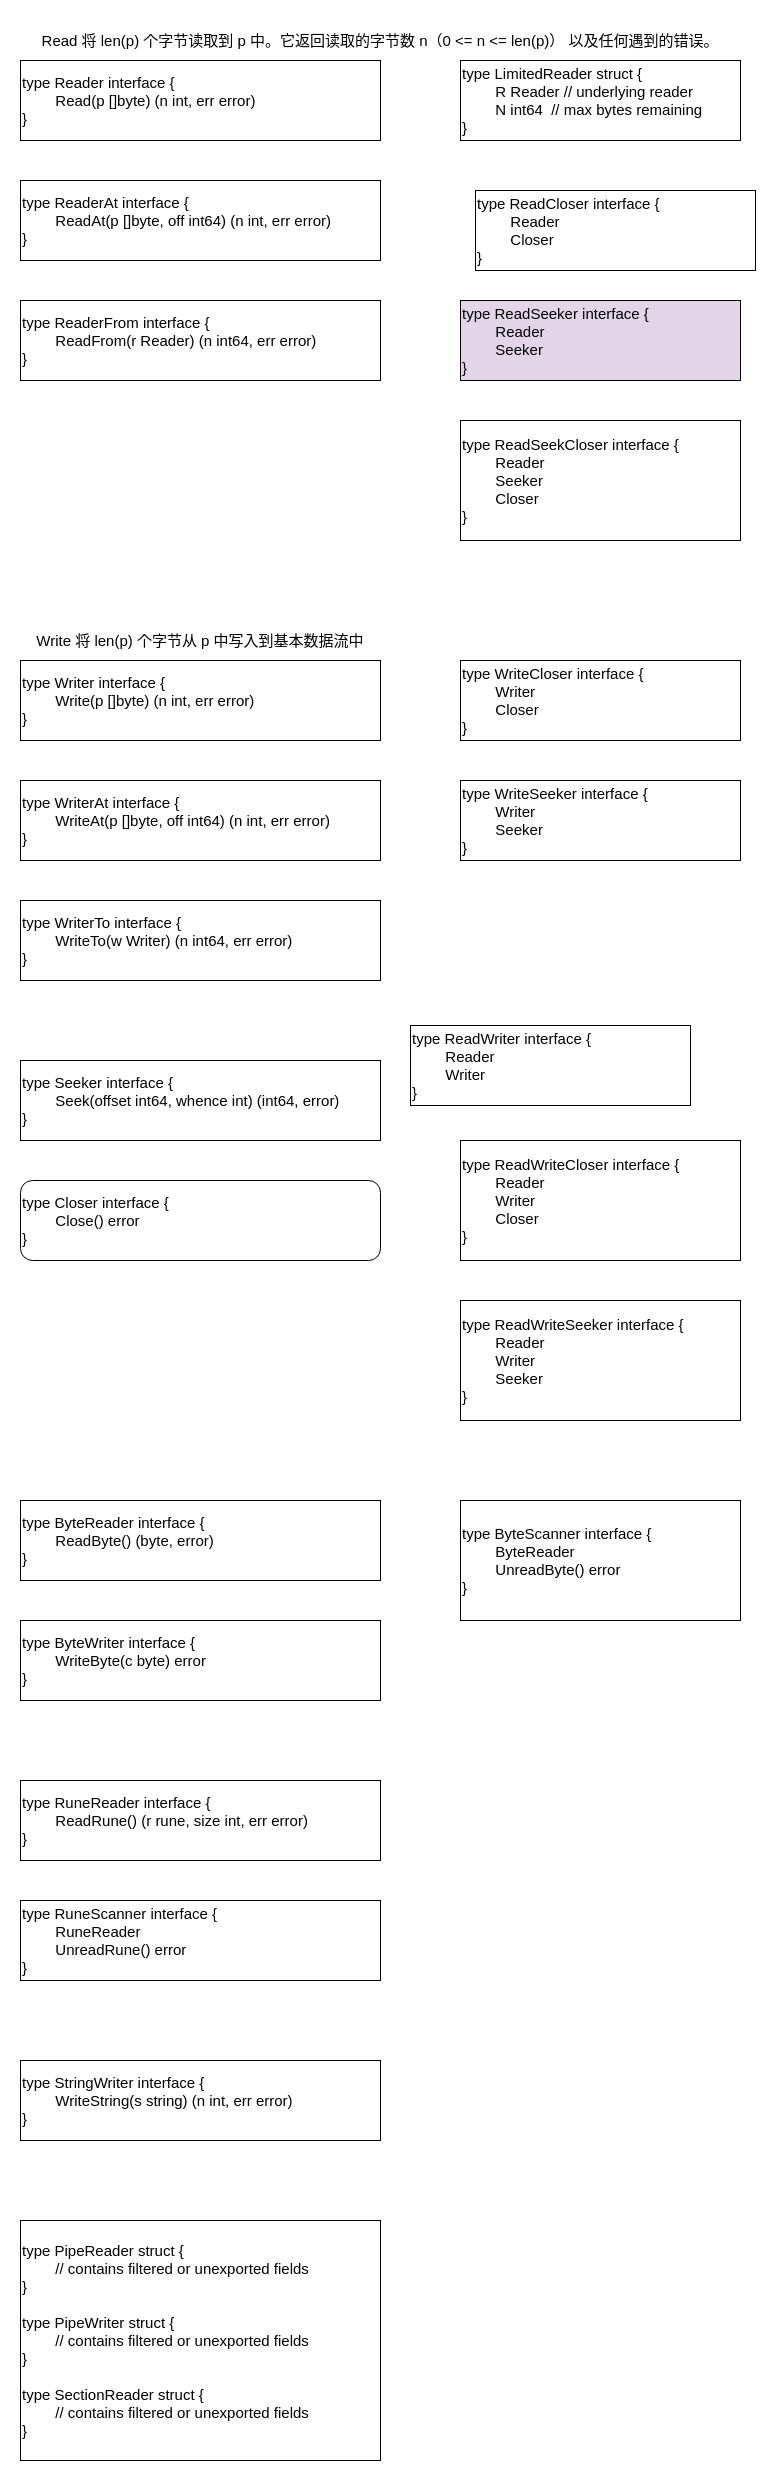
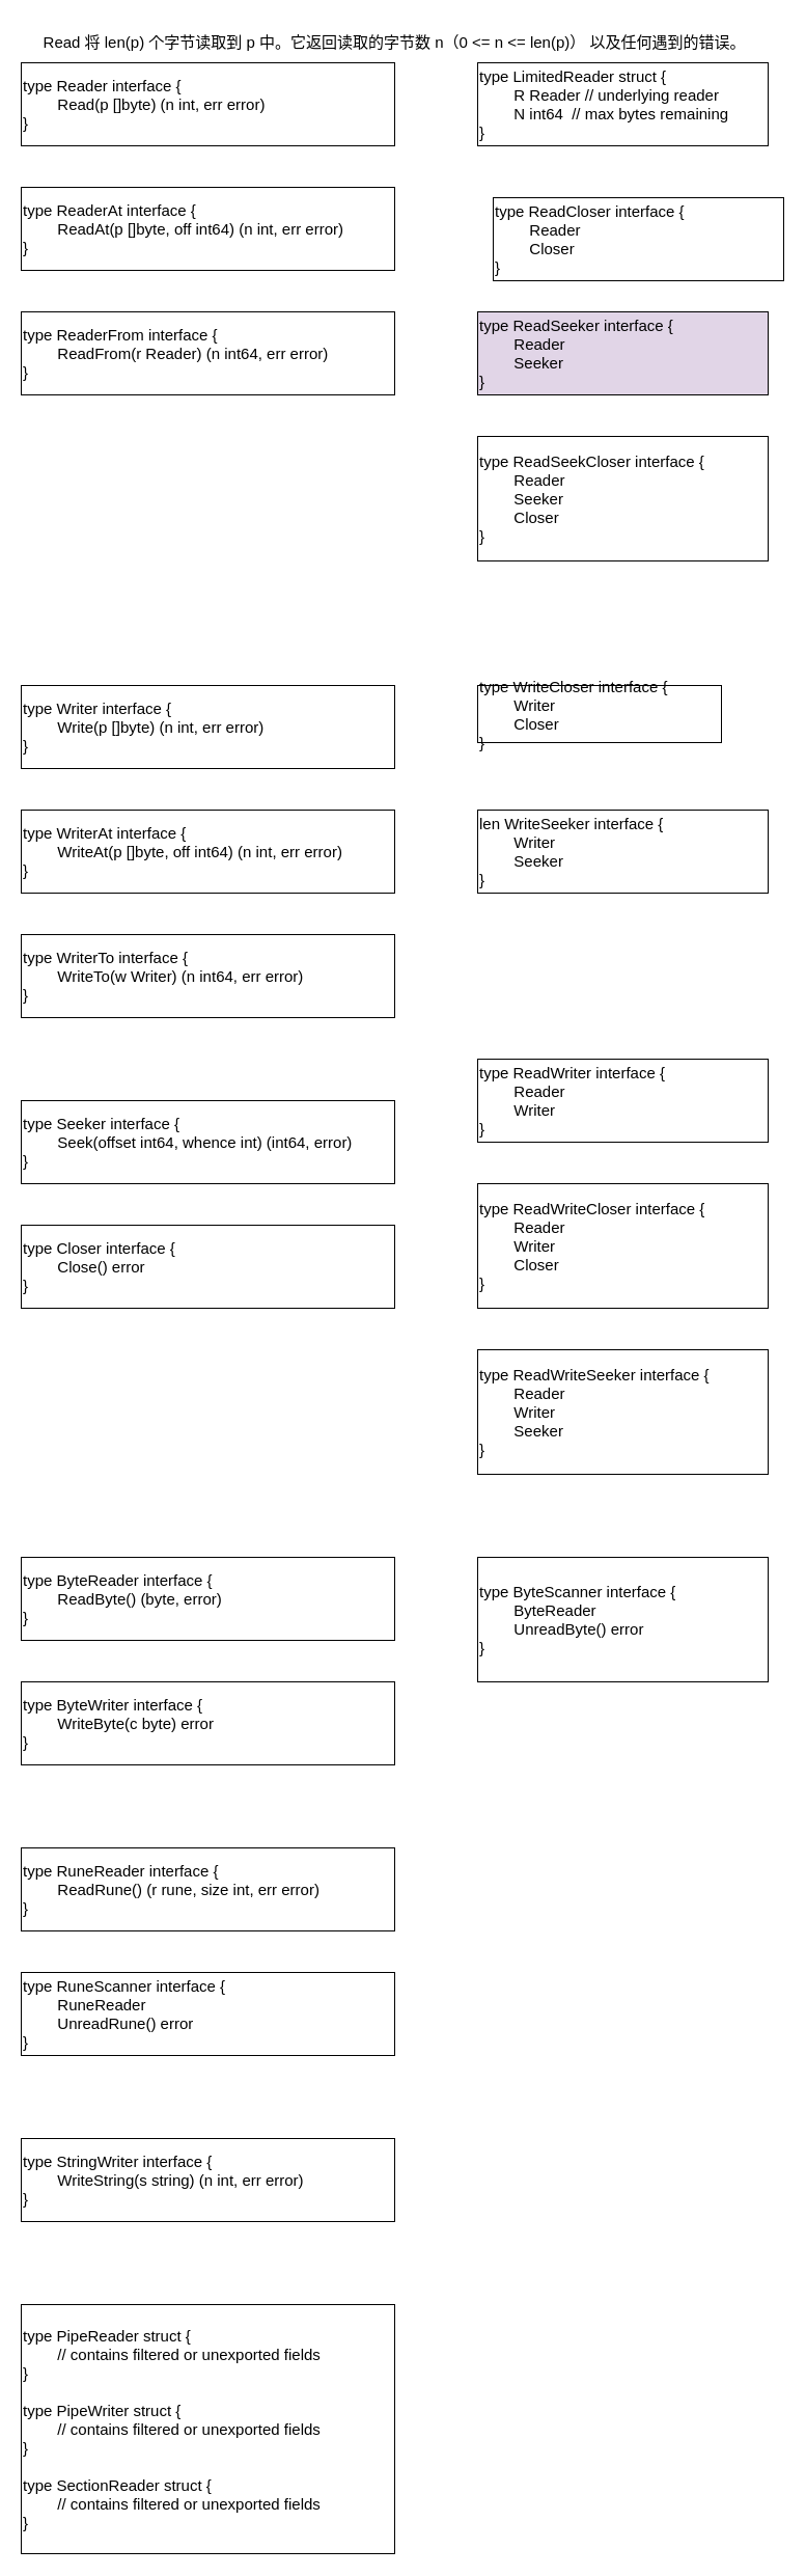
- <mxCell id="27" value="&lt;div&gt;&lt;font style=&quot;font-size: 15px&quot;&gt;Write 将 len(p) 个字节从 p 中写入到基本数据流中&lt;/font&gt;&lt;/div&gt;" style="text;html=1;strokeColor=none;fillColor=none;align=center;verticalAlign=middle;whiteSpace=wrap;rounded=0;" vertex="1" parent="1"><mxGeometry x="20" y="620" width="360" height="40" as="geometry" /></mxCell>
- <mxCell id="17" value="&lt;div style=&quot;font-size: 15px&quot;&gt;&lt;font style=&quot;font-size: 15px&quot;&gt;type WriteCloser interface {&lt;/font&gt;&lt;/div&gt;&lt;div style=&quot;font-size: 15px&quot;&gt;&lt;font style=&quot;font-size: 15px&quot;&gt;&lt;span style=&quot;white-space: pre&quot;&gt;&#09;&lt;/span&gt;Writer&lt;/font&gt;&lt;/div&gt;&lt;div style=&quot;font-size: 15px&quot;&gt;&lt;font style=&quot;font-size: 15px&quot;&gt;&lt;span style=&quot;white-space: pre&quot;&gt;&#09;&lt;/span&gt;Closer&lt;/font&gt;&lt;/div&gt;&lt;div style=&quot;font-size: 15px&quot;&gt;&lt;font style=&quot;font-size: 15px&quot;&gt;}&lt;/font&gt;&lt;/div&gt;" style="rounded=0;whiteSpace=wrap;html=1;align=left;" parent="1" vertex="1"><mxGeometry x="460" y="660" width="280" height="80" as="geometry" /></mxCell>
+ <mxCell id="17" value="&lt;div style=&quot;font-size: 15px&quot;&gt;&lt;font style=&quot;font-size: 15px&quot;&gt;type WriteCloser interface {&lt;/font&gt;&lt;/div&gt;&lt;div style=&quot;font-size: 15px&quot;&gt;&lt;font style=&quot;font-size: 15px&quot;&gt;&lt;span style=&quot;white-space: pre&quot;&gt;&#09;&lt;/span&gt;Writer&lt;/font&gt;&lt;/div&gt;&lt;div style=&quot;font-size: 15px&quot;&gt;&lt;font style=&quot;font-size: 15px&quot;&gt;&lt;span style=&quot;white-space: pre&quot;&gt;&#09;&lt;/span&gt;Closer&lt;/font&gt;&lt;/div&gt;&lt;div style=&quot;font-size: 15px&quot;&gt;&lt;font style=&quot;font-size: 15px&quot;&gt;}&lt;/font&gt;&lt;/div&gt;" style="rounded=0;whiteSpace=wrap;html=1;align=left;" parent="1" vertex="1"><mxGeometry x="460" y="660" width="235" height="55" as="geometry" /></mxCell>
- <mxCell id="18" value="&lt;div style=&quot;font-size: 15px&quot;&gt;&lt;font style=&quot;font-size: 15px&quot;&gt;type WriteSeeker interface {&lt;/font&gt;&lt;/div&gt;&lt;div style=&quot;font-size: 15px&quot;&gt;&lt;font style=&quot;font-size: 15px&quot;&gt;&lt;span style=&quot;white-space: pre&quot;&gt;&#09;&lt;/span&gt;Writer&lt;/font&gt;&lt;/div&gt;&lt;div style=&quot;font-size: 15px&quot;&gt;&lt;font style=&quot;font-size: 15px&quot;&gt;&lt;span style=&quot;white-space: pre&quot;&gt;&#09;&lt;/span&gt;Seeker&lt;/font&gt;&lt;/div&gt;&lt;div style=&quot;font-size: 15px&quot;&gt;&lt;font style=&quot;font-size: 15px&quot;&gt;}&lt;/font&gt;&lt;/div&gt;" style="rounded=0;whiteSpace=wrap;html=1;align=left;" parent="1" vertex="1"><mxGeometry x="460" y="780" width="280" height="80" as="geometry" /></mxCell>
+ <mxCell id="18" value="&lt;div style=&quot;font-size: 15px&quot;&gt;&lt;font style=&quot;font-size: 15px&quot;&gt;len WriteSeeker interface {&lt;/font&gt;&lt;/div&gt;&lt;div style=&quot;font-size: 15px&quot;&gt;&lt;font style=&quot;font-size: 15px&quot;&gt;&lt;span style=&quot;white-space: pre&quot;&gt;&#09;&lt;/span&gt;Writer&lt;/font&gt;&lt;/div&gt;&lt;div style=&quot;font-size: 15px&quot;&gt;&lt;font style=&quot;font-size: 15px&quot;&gt;&lt;span style=&quot;white-space: pre&quot;&gt;&#09;&lt;/span&gt;Seeker&lt;/font&gt;&lt;/div&gt;&lt;div style=&quot;font-size: 15px&quot;&gt;&lt;font style=&quot;font-size: 15px&quot;&gt;}&lt;/font&gt;&lt;/div&gt;" style="rounded=0;whiteSpace=wrap;html=1;align=left;" parent="1" vertex="1"><mxGeometry x="460" y="780" width="280" height="80" as="geometry" /></mxCell>
- <mxCell id="19" value="&lt;div style=&quot;font-size: 15px&quot;&gt;&lt;font style=&quot;font-size: 15px&quot;&gt;type ReadWriter interface {&lt;/font&gt;&lt;/div&gt;&lt;div style=&quot;font-size: 15px&quot;&gt;&lt;font style=&quot;font-size: 15px&quot;&gt;&lt;span style=&quot;white-space: pre&quot;&gt;&#09;&lt;/span&gt;Reader&lt;/font&gt;&lt;/div&gt;&lt;div style=&quot;font-size: 15px&quot;&gt;&lt;font style=&quot;font-size: 15px&quot;&gt;&lt;span style=&quot;white-space: pre&quot;&gt;&#09;&lt;/span&gt;Writer&lt;/font&gt;&lt;/div&gt;&lt;div style=&quot;font-size: 15px&quot;&gt;&lt;font style=&quot;font-size: 15px&quot;&gt;}&lt;/font&gt;&lt;/div&gt;" style="rounded=0;whiteSpace=wrap;html=1;align=left;" parent="1" vertex="1"><mxGeometry x="410" y="1025" width="280" height="80" as="geometry" /></mxCell>
+ <mxCell id="19" value="&lt;div style=&quot;font-size: 15px&quot;&gt;&lt;font style=&quot;font-size: 15px&quot;&gt;type ReadWriter interface {&lt;/font&gt;&lt;/div&gt;&lt;div style=&quot;font-size: 15px&quot;&gt;&lt;font style=&quot;font-size: 15px&quot;&gt;&lt;span style=&quot;white-space: pre&quot;&gt;&#09;&lt;/span&gt;Reader&lt;/font&gt;&lt;/div&gt;&lt;div style=&quot;font-size: 15px&quot;&gt;&lt;font style=&quot;font-size: 15px&quot;&gt;&lt;span style=&quot;white-space: pre&quot;&gt;&#09;&lt;/span&gt;Writer&lt;/font&gt;&lt;/div&gt;&lt;div style=&quot;font-size: 15px&quot;&gt;&lt;font style=&quot;font-size: 15px&quot;&gt;}&lt;/font&gt;&lt;/div&gt;" style="rounded=0;whiteSpace=wrap;html=1;align=left;" parent="1" vertex="1"><mxGeometry x="460" y="1020" width="280" height="80" as="geometry" /></mxCell>
- <mxCell id="5" value="&lt;div style=&quot;font-size: 15px&quot;&gt;&lt;font style=&quot;font-size: 15px&quot;&gt;type Closer interface {&lt;/font&gt;&lt;/div&gt;&lt;div style=&quot;font-size: 15px&quot;&gt;&lt;font style=&quot;font-size: 15px&quot;&gt;&lt;span style=&quot;white-space: pre&quot;&gt;&#09;&lt;/span&gt;Close() error&lt;/font&gt;&lt;/div&gt;&lt;div style=&quot;font-size: 15px&quot;&gt;&lt;font style=&quot;font-size: 15px&quot;&gt;}&lt;/font&gt;&lt;/div&gt;" style="whiteSpace=wrap;html=1;align=left;rounded=1;" parent="1" vertex="1"><mxGeometry x="20" y="1180" width="360" height="80" as="geometry" /></mxCell>
+ <mxCell id="5" value="&lt;div style=&quot;font-size: 15px&quot;&gt;&lt;font style=&quot;font-size: 15px&quot;&gt;type Closer interface {&lt;/font&gt;&lt;/div&gt;&lt;div style=&quot;font-size: 15px&quot;&gt;&lt;font style=&quot;font-size: 15px&quot;&gt;&lt;span style=&quot;white-space: pre&quot;&gt;&#09;&lt;/span&gt;Close() error&lt;/font&gt;&lt;/div&gt;&lt;div style=&quot;font-size: 15px&quot;&gt;&lt;font style=&quot;font-size: 15px&quot;&gt;}&lt;/font&gt;&lt;/div&gt;" style="rounded=0;whiteSpace=wrap;html=1;align=left;" parent="1" vertex="1"><mxGeometry x="20" y="1180" width="360" height="80" as="geometry" /></mxCell>
